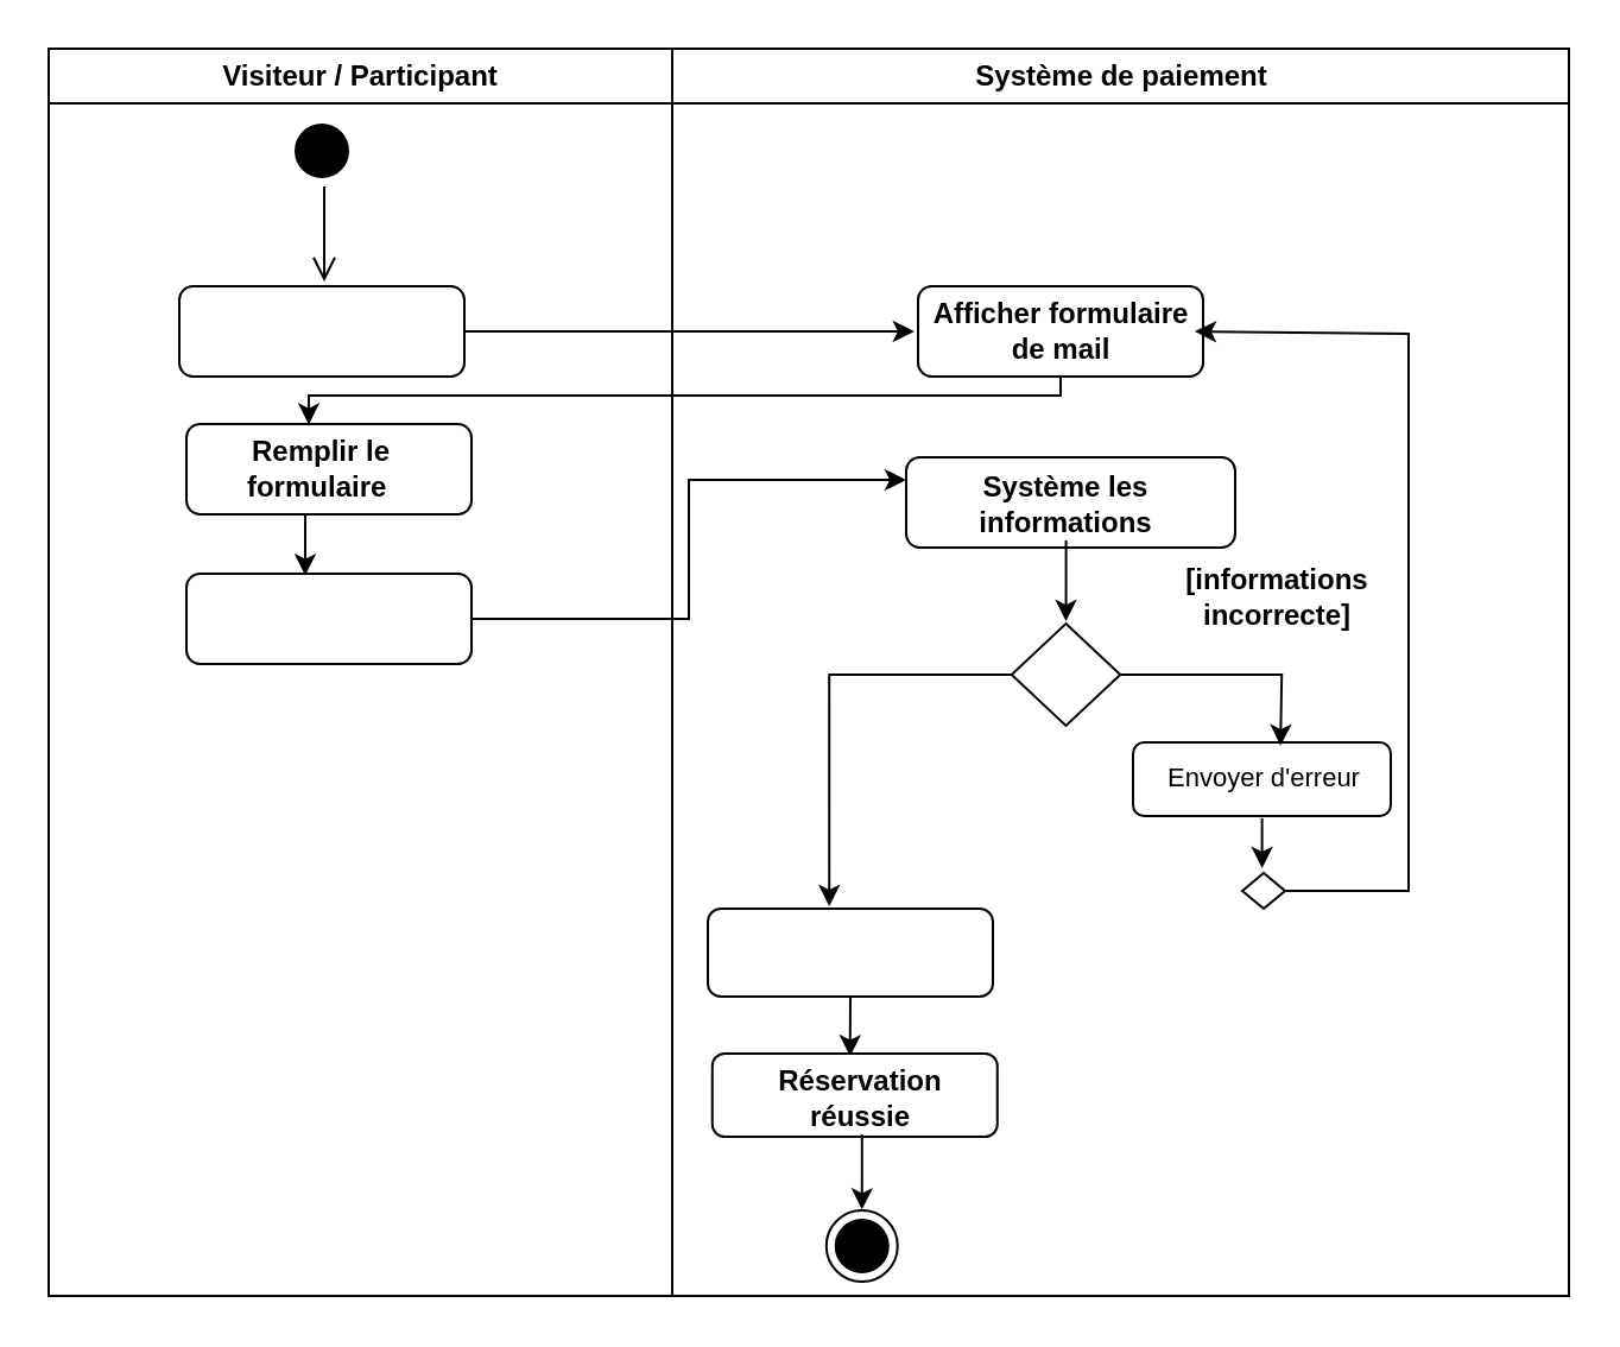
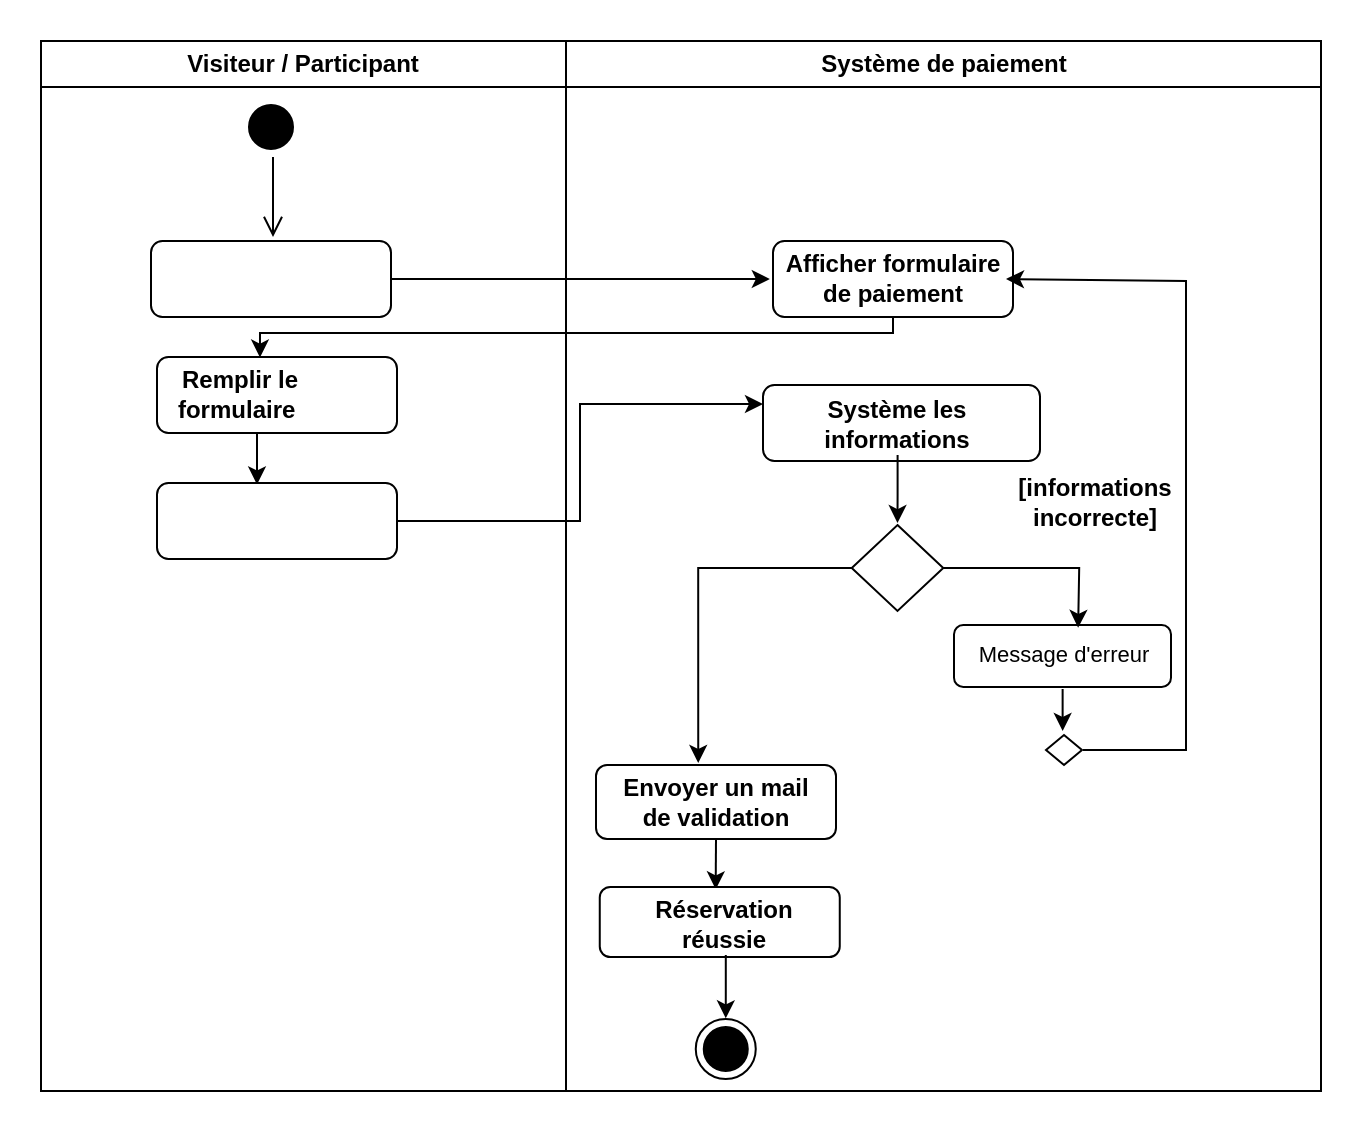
- <mxCell id="29" value="&lt;b&gt;Afficher formulaire de mail&lt;/b&gt;" style="text;html=1;align=center;verticalAlign=middle;whiteSpace=wrap;rounded=0;" vertex="1" parent="11"><mxGeometry x="107.5" y="104" width="112.5" height="30" as="geometry" /></mxCell>
+ <mxCell id="29" value="&lt;b&gt;Afficher formulaire de paiement&lt;/b&gt;" style="text;html=1;align=center;verticalAlign=middle;whiteSpace=wrap;rounded=0;" vertex="1" parent="11"><mxGeometry x="107.5" y="104" width="112.5" height="30" as="geometry" /></mxCell>
- <mxCell id="9" value="&lt;b&gt;Remplir le formulaire&amp;nbsp;&lt;/b&gt;" style="text;html=1;align=center;verticalAlign=middle;whiteSpace=wrap;rounded=0;" vertex="1" parent="2"><mxGeometry x="75" y="162" width="80" height="30" as="geometry" /></mxCell>
+ <mxCell id="9" value="&lt;b&gt;Remplir le formulaire&amp;nbsp;&lt;/b&gt;" style="text;html=1;align=center;verticalAlign=middle;whiteSpace=wrap;rounded=0;" vertex="1" parent="2"><mxGeometry x="60" y="162" width="80" height="30" as="geometry" /></mxCell>
- <mxCell id="20" value="&lt;b&gt;[informations incorrecte]&lt;/b&gt;" style="text;html=1;align=center;verticalAlign=middle;whiteSpace=wrap;rounded=0;" vertex="1" parent="11"><mxGeometry x="188.63" y="216" width="133.37" height="30" as="geometry" /></mxCell>
+ <mxCell id="20" value="&lt;b&gt;[informations incorrecte]&lt;/b&gt;" style="text;html=1;align=center;verticalAlign=middle;whiteSpace=wrap;rounded=0;" vertex="1" parent="11"><mxGeometry x="198.63" y="216" width="133.37" height="30" as="geometry" /></mxCell>
- <mxCell id="19" value="&lt;span style=&quot;font-size: 11px;&quot;&gt;Envoyer d'erreur&lt;/span&gt;" style="text;html=1;align=center;verticalAlign=middle;whiteSpace=wrap;rounded=0;" vertex="1" parent="11"><mxGeometry x="194" y="291.5" width="110" height="30" as="geometry" /></mxCell>
+ <mxCell id="19" value="&lt;span style=&quot;font-size: 11px;&quot;&gt;Message d'erreur&lt;/span&gt;" style="text;html=1;align=center;verticalAlign=middle;whiteSpace=wrap;rounded=0;" vertex="1" parent="11"><mxGeometry x="194" y="291.5" width="110" height="30" as="geometry" /></mxCell>
+ <mxCell id="23" value="&lt;b&gt;Envoyer un mail de validation&lt;/b&gt;" style="text;html=1;align=center;verticalAlign=middle;whiteSpace=wrap;rounded=0;" vertex="1" parent="11"><mxGeometry x="20" y="366" width="110" height="30" as="geometry" /></mxCell>
